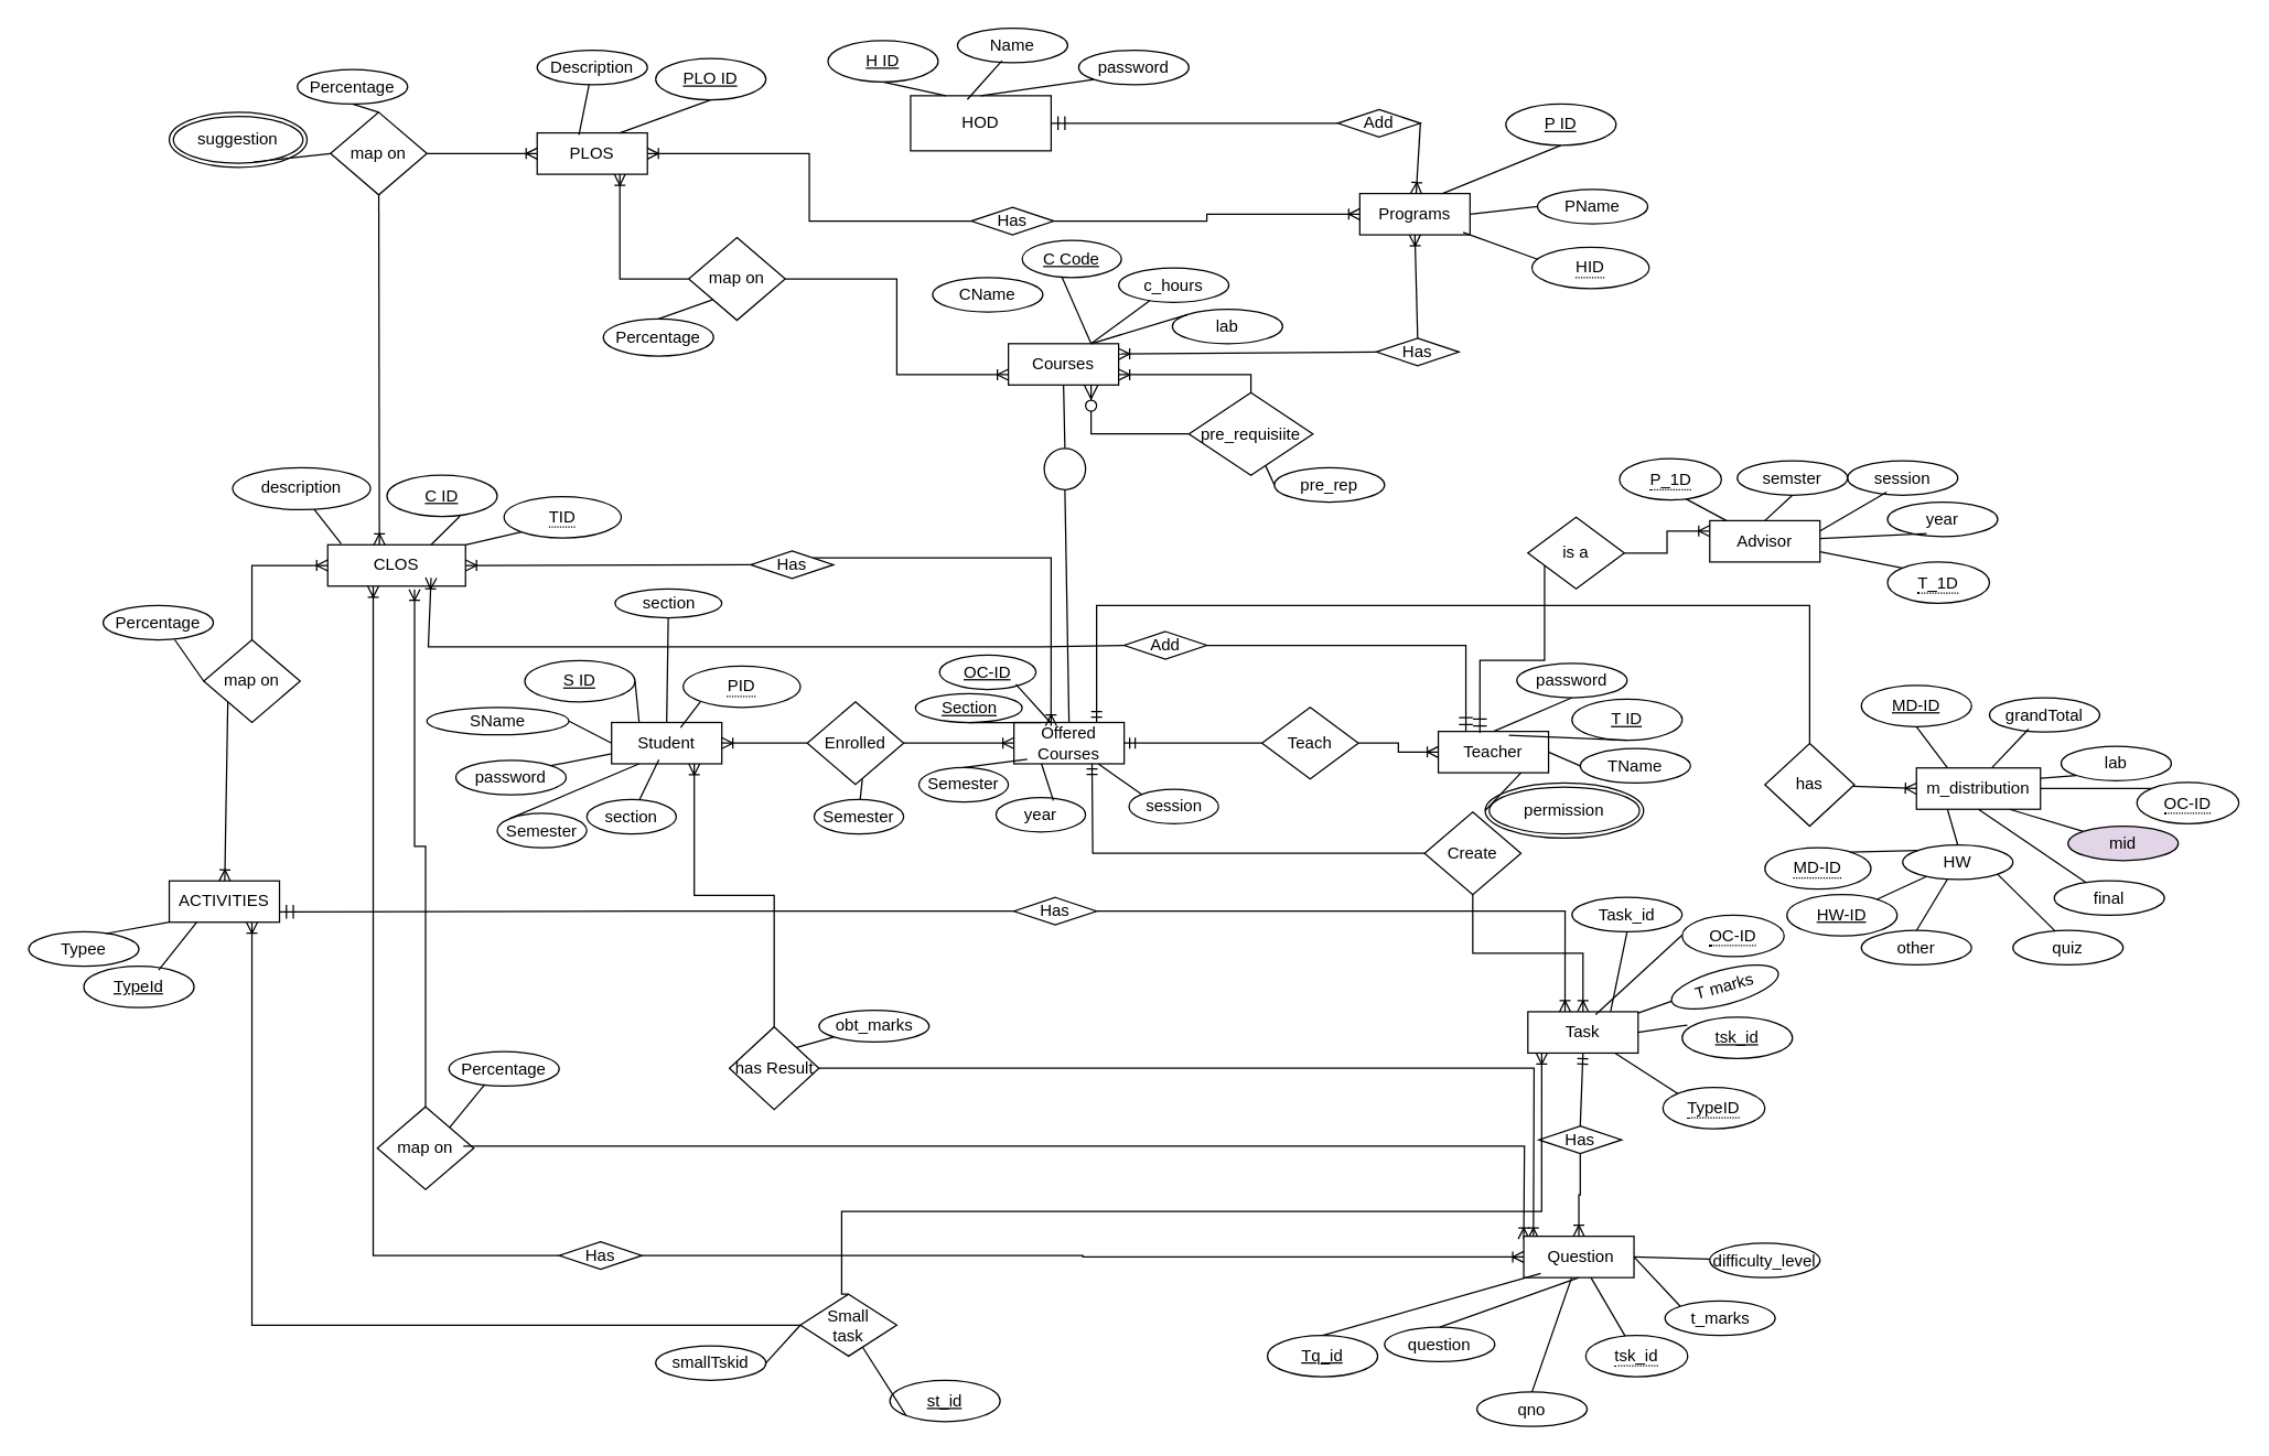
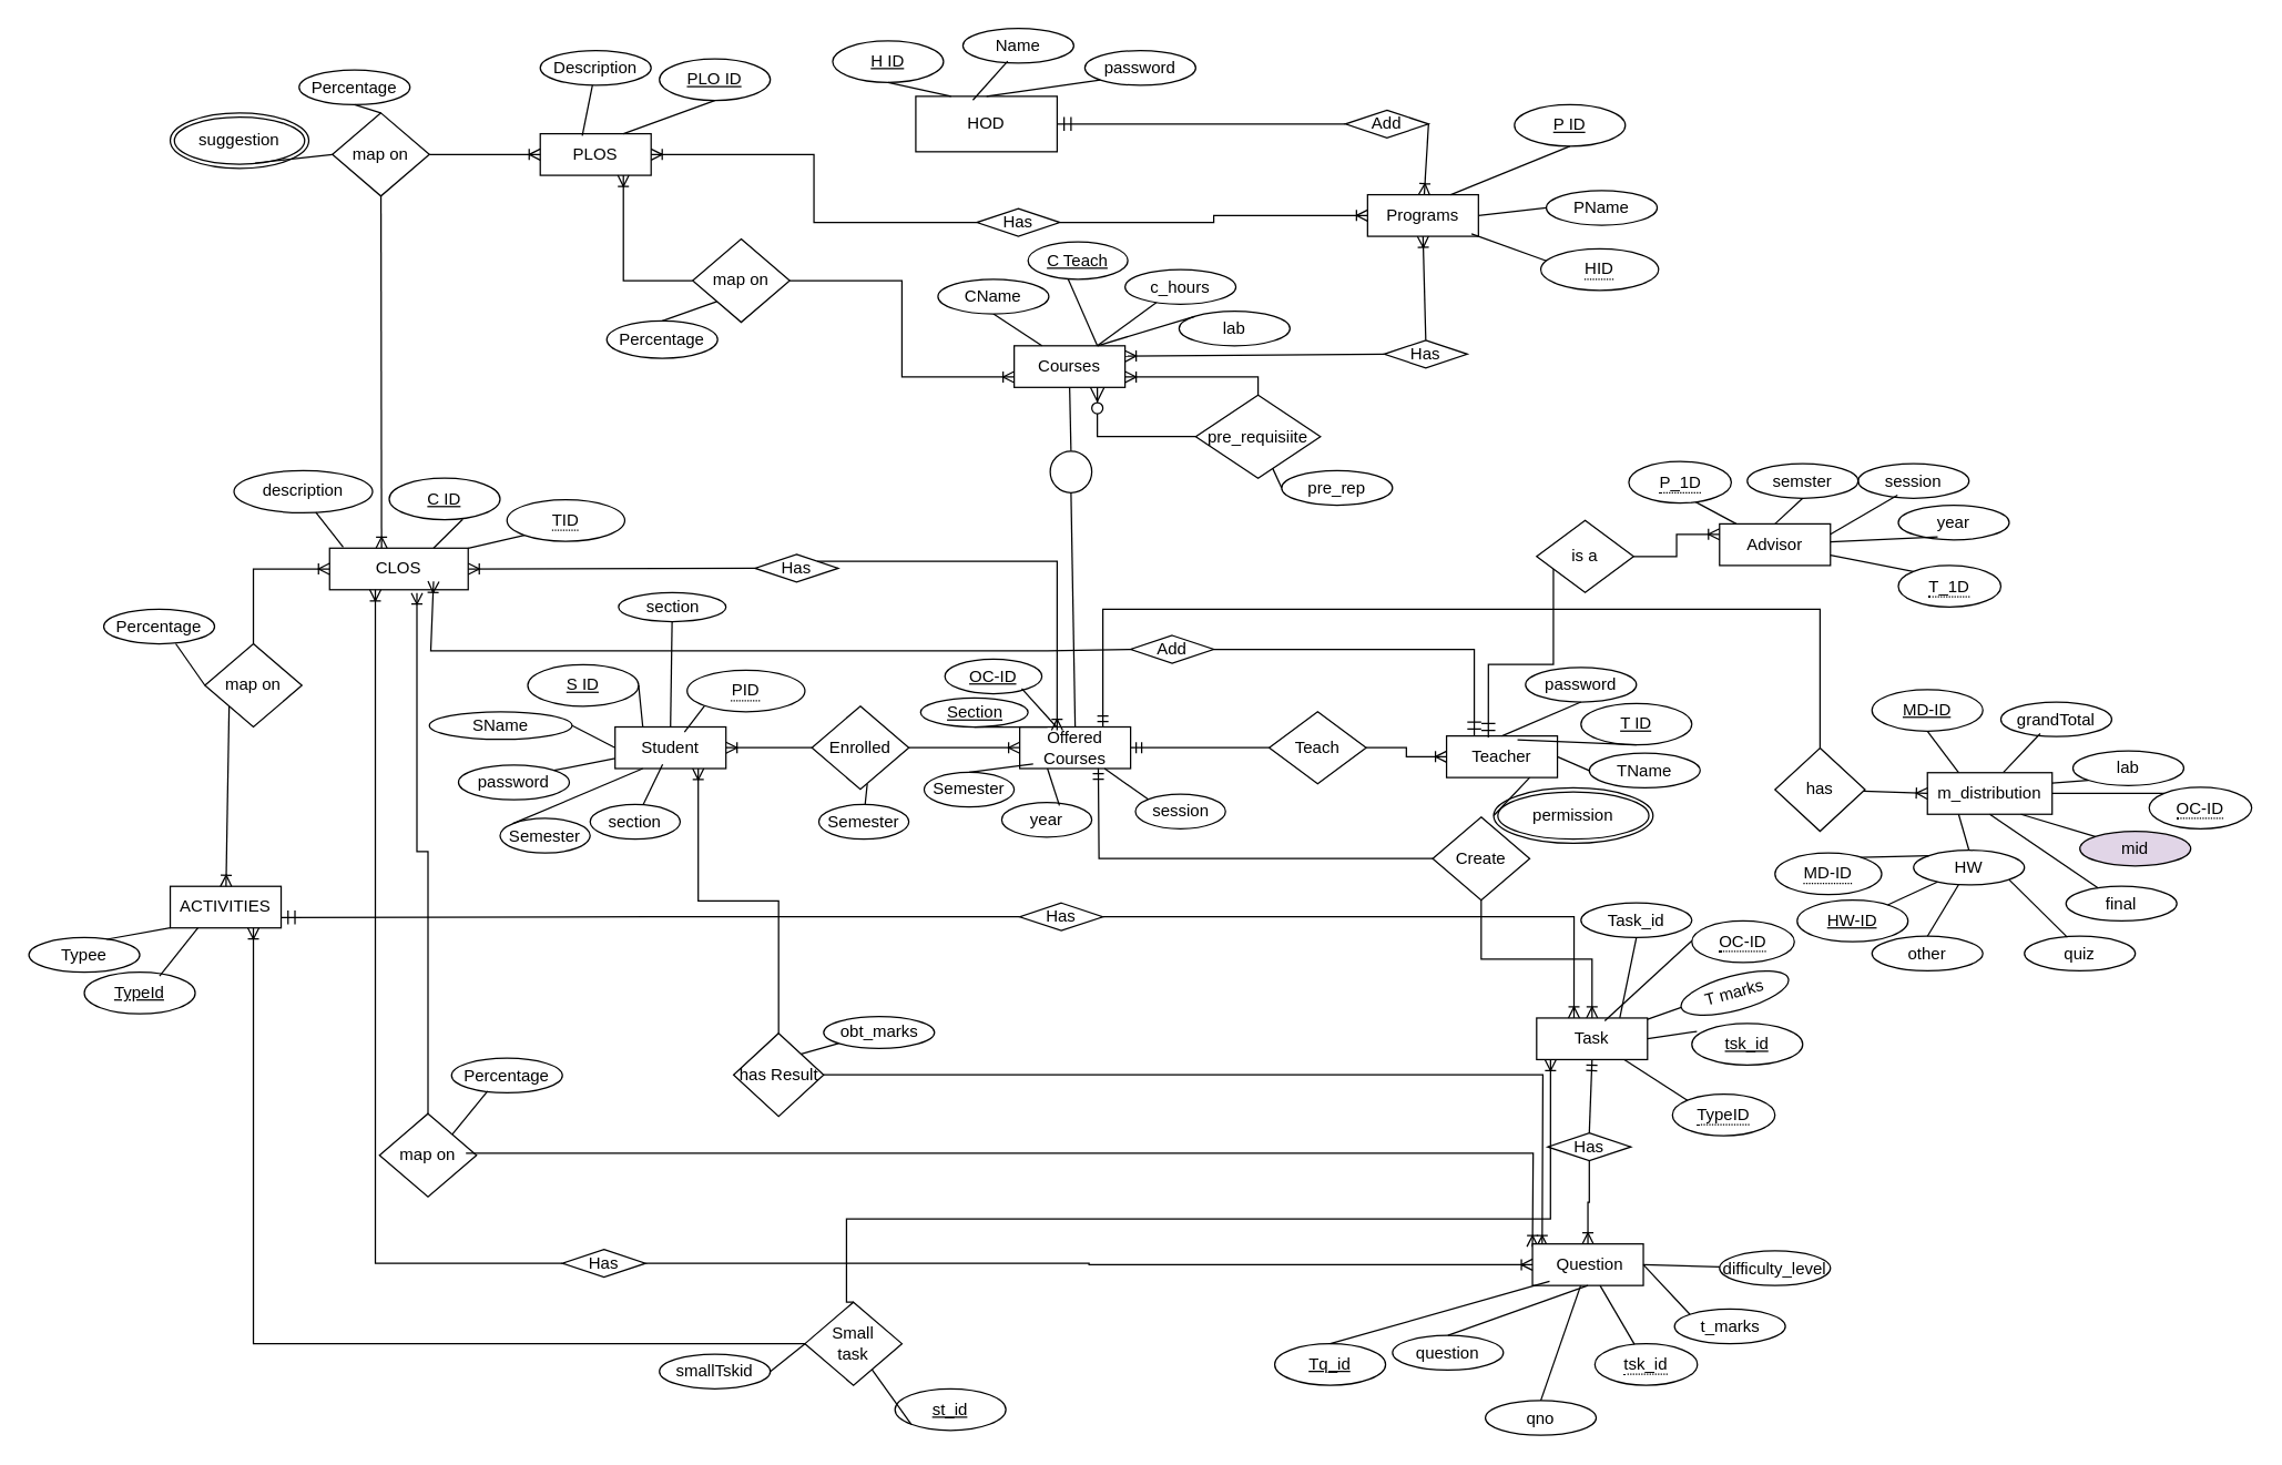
- <mxCell id="16" value="C Code" style="ellipse;whiteSpace=wrap;html=1;align=center;fontStyle=4;rounded=0;" parent="1" vertex="1"><mxGeometry x="741" y="174" width="72" height="27" as="geometry" /></mxCell>
+ <mxCell id="16" value="C Teach" style="ellipse;whiteSpace=wrap;html=1;align=center;fontStyle=4;rounded=0;" parent="1" vertex="1"><mxGeometry x="741" y="174" width="72" height="27" as="geometry" /></mxCell>
+ <mxCell id="17" value="" style="endArrow=none;html=1;rounded=0;exitX=0.5;exitY=1;exitDx=0;exitDy=0;entryX=0.25;entryY=0;entryDx=0;entryDy=0;" parent="1" source="51" target="14" edge="1"><mxGeometry relative="1" as="geometry"><mxPoint x="745" y="306.5" as="sourcePoint" /><mxPoint x="575" y="384" as="targetPoint" /></mxGeometry></mxCell>
- <mxCell id="158" value="Small&lt;br&gt;task" style="shape=rhombus;perimeter=rhombusPerimeter;whiteSpace=wrap;html=1;align=center;rounded=0;" vertex="1" parent="1"><mxGeometry x="580" y="939" width="70" height="45" as="geometry" /></mxCell>
+ <mxCell id="158" value="Small&lt;br&gt;task" style="shape=rhombus;perimeter=rhombusPerimeter;whiteSpace=wrap;html=1;align=center;rounded=0;" vertex="1" parent="1"><mxGeometry x="580" y="939" width="70" height="60" as="geometry" /></mxCell>
